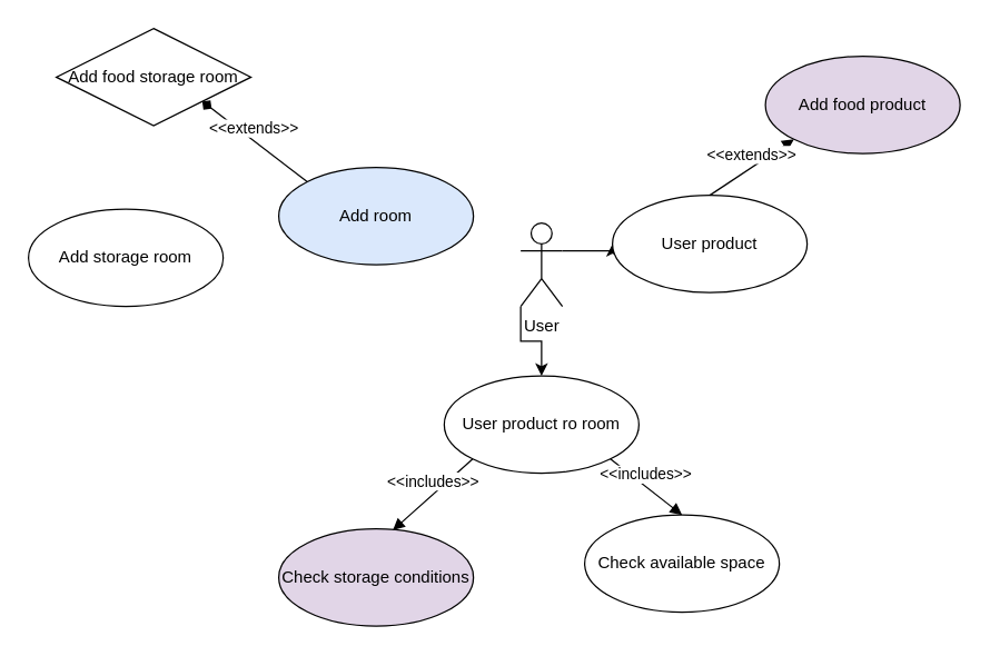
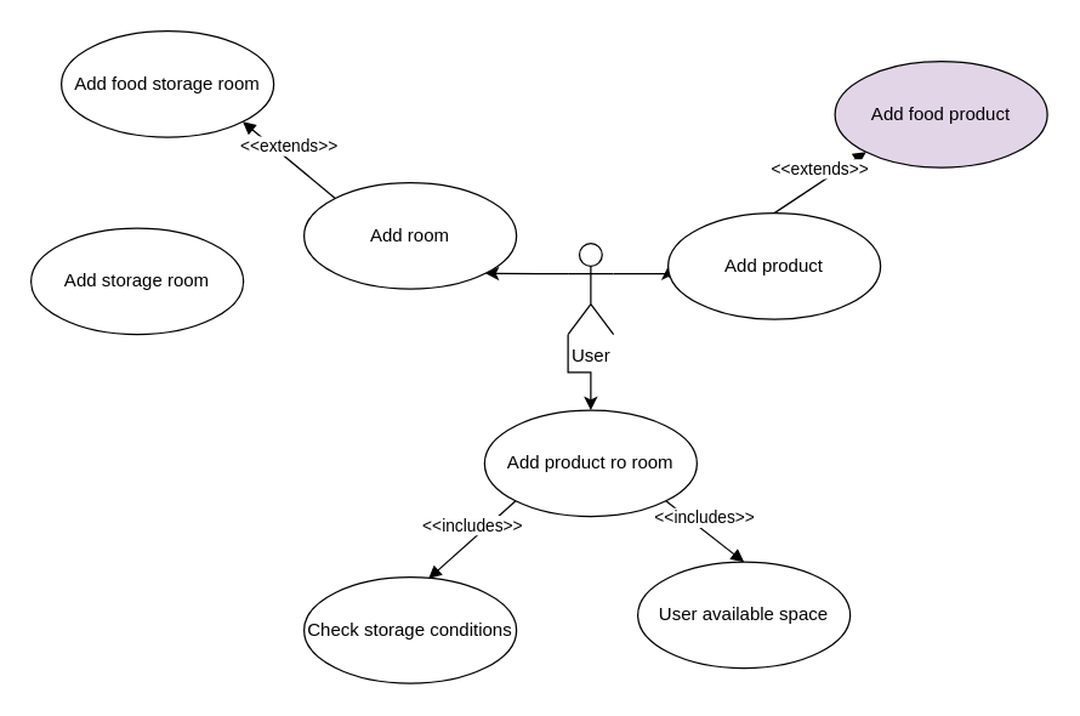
- <mxCell id="9" value="Add food storage room" style="rhombus;whiteSpace=wrap;html=1;" vertex="1" parent="1"><mxGeometry x="40" y="20" width="140" height="70" as="geometry" /></mxCell>
+ <mxCell id="9" value="Add food storage room" style="ellipse;whiteSpace=wrap;html=1;" vertex="1" parent="1"><mxGeometry x="40" y="20" width="140" height="70" as="geometry" /></mxCell>
- <mxCell id="17" value="&amp;lt;&amp;lt;extends&amp;gt;&amp;gt;" style="html=1;verticalAlign=bottom;endArrow=diamond;exitX=0;exitY=0;exitDx=0;exitDy=0;entryX=1;entryY=1;entryDx=0;entryDy=0;" edge="1" parent="1" source="8" target="9"><mxGeometry width="80" relative="1" as="geometry"><mxPoint x="530" y="230" as="sourcePoint" /><mxPoint x="640" y="265" as="targetPoint" /></mxGeometry></mxCell>
+ <mxCell id="17" value="&amp;lt;&amp;lt;extends&amp;gt;&amp;gt;" style="html=1;verticalAlign=bottom;endArrow=block;exitX=0;exitY=0;exitDx=0;exitDy=0;entryX=1;entryY=1;entryDx=0;entryDy=0;" edge="1" parent="1" source="8" target="9"><mxGeometry width="80" relative="1" as="geometry"><mxPoint x="530" y="230" as="sourcePoint" /><mxPoint x="640" y="265" as="targetPoint" /></mxGeometry></mxCell>
- <mxCell id="8" value="Add room" style="ellipse;whiteSpace=wrap;html=1;fillColor=#dae8fc;" vertex="1" parent="1"><mxGeometry x="200" y="120" width="140" height="70" as="geometry" /></mxCell>
+ <mxCell id="8" value="Add room" style="ellipse;whiteSpace=wrap;html=1;" vertex="1" parent="1"><mxGeometry x="200" y="120" width="140" height="70" as="geometry" /></mxCell>
- <mxCell id="7" value="User product" style="ellipse;whiteSpace=wrap;html=1;" vertex="1" parent="1"><mxGeometry x="440" y="140" width="140" height="70" as="geometry" /></mxCell>
+ <mxCell id="7" value="Add product" style="ellipse;whiteSpace=wrap;html=1;" vertex="1" parent="1"><mxGeometry x="440" y="140" width="140" height="70" as="geometry" /></mxCell>
+ <mxCell id="2" style="edgeStyle=orthogonalEdgeStyle;rounded=0;orthogonalLoop=1;jettySize=auto;html=1;exitX=0;exitY=0.333;exitDx=0;exitDy=0;exitPerimeter=0;entryX=1;entryY=1;entryDx=0;entryDy=0;" edge="1" parent="1" source="5" target="8"><mxGeometry relative="1" as="geometry" /></mxCell>
- <mxCell id="11" value="User product ro room" style="ellipse;whiteSpace=wrap;html=1;" vertex="1" parent="1"><mxGeometry x="319" y="270" width="140" height="70" as="geometry" /></mxCell>
+ <mxCell id="11" value="Add product ro room" style="ellipse;whiteSpace=wrap;html=1;" vertex="1" parent="1"><mxGeometry x="319" y="270" width="140" height="70" as="geometry" /></mxCell>
- <mxCell id="13" value="Check available space" style="ellipse;whiteSpace=wrap;html=1;" vertex="1" parent="1"><mxGeometry x="420" y="370" width="140" height="70" as="geometry" /></mxCell>
+ <mxCell id="13" value="User available space" style="ellipse;whiteSpace=wrap;html=1;" vertex="1" parent="1"><mxGeometry x="420" y="370" width="140" height="70" as="geometry" /></mxCell>
- <mxCell id="12" value="Check storage conditions" style="ellipse;whiteSpace=wrap;html=1;fillColor=#e1d5e7;" vertex="1" parent="1"><mxGeometry x="200" y="380" width="140" height="70" as="geometry" /></mxCell>
+ <mxCell id="12" value="Check storage conditions" style="ellipse;whiteSpace=wrap;html=1;" vertex="1" parent="1"><mxGeometry x="200" y="380" width="140" height="70" as="geometry" /></mxCell>
